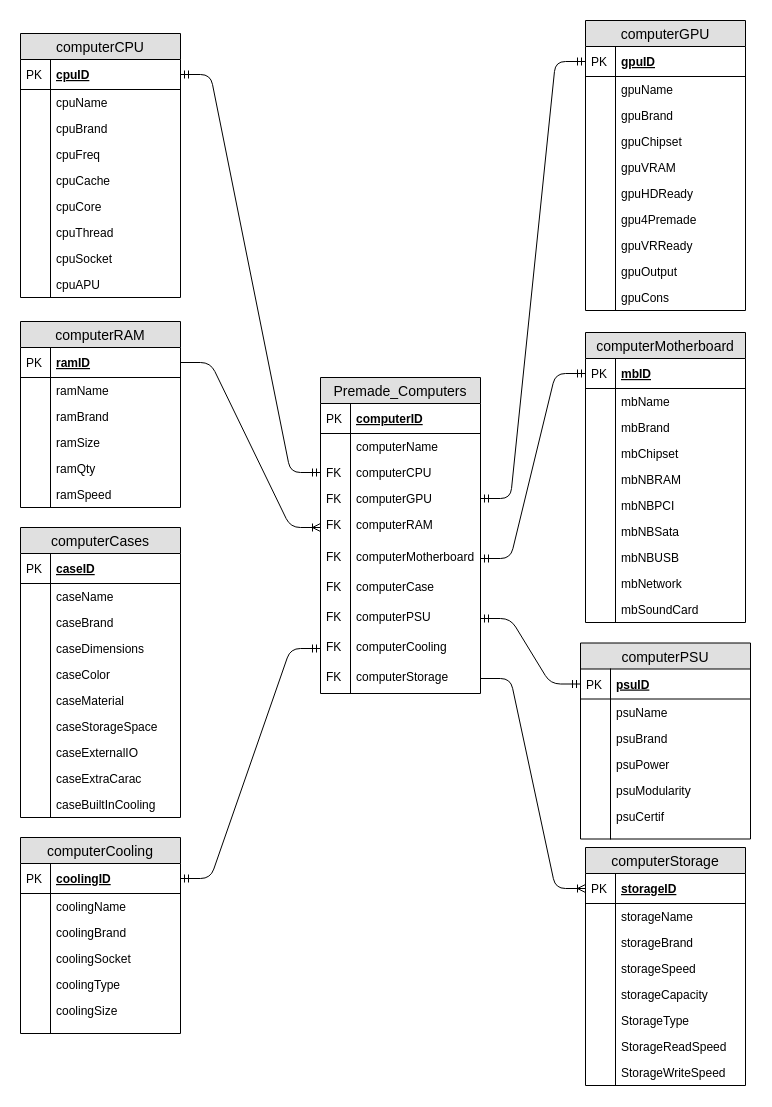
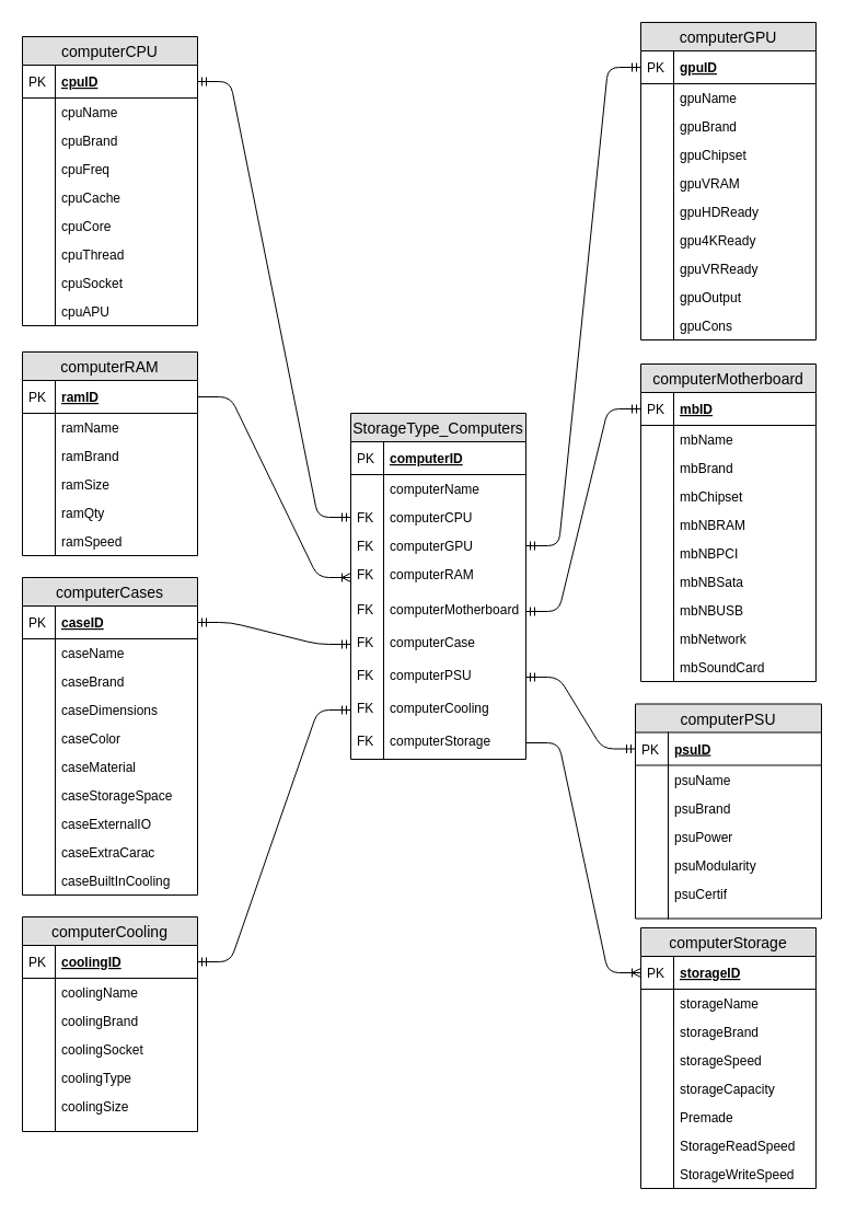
- <mxCell id="76" value="gpu4Premade" style="shape=partialRectangle;top=0;left=0;right=0;bottom=0;align=left;verticalAlign=top;fillColor=none;spacingLeft=34;spacingRight=4;overflow=hidden;rotatable=0;points=[[0,0.5],[1,0.5]];portConstraint=eastwest;dropTarget=0;fontSize=12;" vertex="1" parent="63"><mxGeometry y="186" width="160" height="26" as="geometry" /></mxCell>
+ <mxCell id="76" value="gpu4KReady" style="shape=partialRectangle;top=0;left=0;right=0;bottom=0;align=left;verticalAlign=top;fillColor=none;spacingLeft=34;spacingRight=4;overflow=hidden;rotatable=0;points=[[0,0.5],[1,0.5]];portConstraint=eastwest;dropTarget=0;fontSize=12;" vertex="1" parent="63"><mxGeometry y="186" width="160" height="26" as="geometry" /></mxCell>
- <mxCell id="2" value="Premade_Computers" style="swimlane;fontStyle=0;childLayout=stackLayout;horizontal=1;startSize=26;fillColor=#e0e0e0;horizontalStack=0;resizeParent=1;resizeParentMax=0;resizeLast=0;collapsible=1;marginBottom=0;swimlaneFillColor=#ffffff;align=center;fontSize=14;" vertex="1" parent="1"><mxGeometry x="320" y="377" width="160" height="316" as="geometry"><mxRectangle x="210" y="94" width="170" height="26" as="alternateBounds" /></mxGeometry></mxCell>
+ <mxCell id="2" value="StorageType_Computers" style="swimlane;fontStyle=0;childLayout=stackLayout;horizontal=1;startSize=26;fillColor=#e0e0e0;horizontalStack=0;resizeParent=1;resizeParentMax=0;resizeLast=0;collapsible=1;marginBottom=0;swimlaneFillColor=#ffffff;align=center;fontSize=14;" vertex="1" parent="1"><mxGeometry x="320" y="377" width="160" height="316" as="geometry"><mxRectangle x="210" y="94" width="170" height="26" as="alternateBounds" /></mxGeometry></mxCell>
+ <mxCell id="169" value="" style="edgeStyle=entityRelationEdgeStyle;fontSize=12;html=1;endArrow=ERmandOne;startArrow=ERmandOne;entryX=0;entryY=0.5;entryDx=0;entryDy=0;" edge="1" parent="1" source="24" target="15"><mxGeometry width="100" height="100" relative="1" as="geometry"><mxPoint x="350" y="519" as="sourcePoint" /><mxPoint x="450" y="419" as="targetPoint" /></mxGeometry></mxCell>
- <mxCell id="129" value="StorageType&#10;" style="shape=partialRectangle;top=0;left=0;right=0;bottom=0;align=left;verticalAlign=top;fillColor=none;spacingLeft=34;spacingRight=4;overflow=hidden;rotatable=0;points=[[0,0.5],[1,0.5]];portConstraint=eastwest;dropTarget=0;fontSize=12;" vertex="1" parent="118"><mxGeometry y="160" width="160" height="26" as="geometry" /></mxCell>
+ <mxCell id="129" value="Premade&#10;" style="shape=partialRectangle;top=0;left=0;right=0;bottom=0;align=left;verticalAlign=top;fillColor=none;spacingLeft=34;spacingRight=4;overflow=hidden;rotatable=0;points=[[0,0.5],[1,0.5]];portConstraint=eastwest;dropTarget=0;fontSize=12;" vertex="1" parent="118"><mxGeometry y="160" width="160" height="26" as="geometry" /></mxCell>
